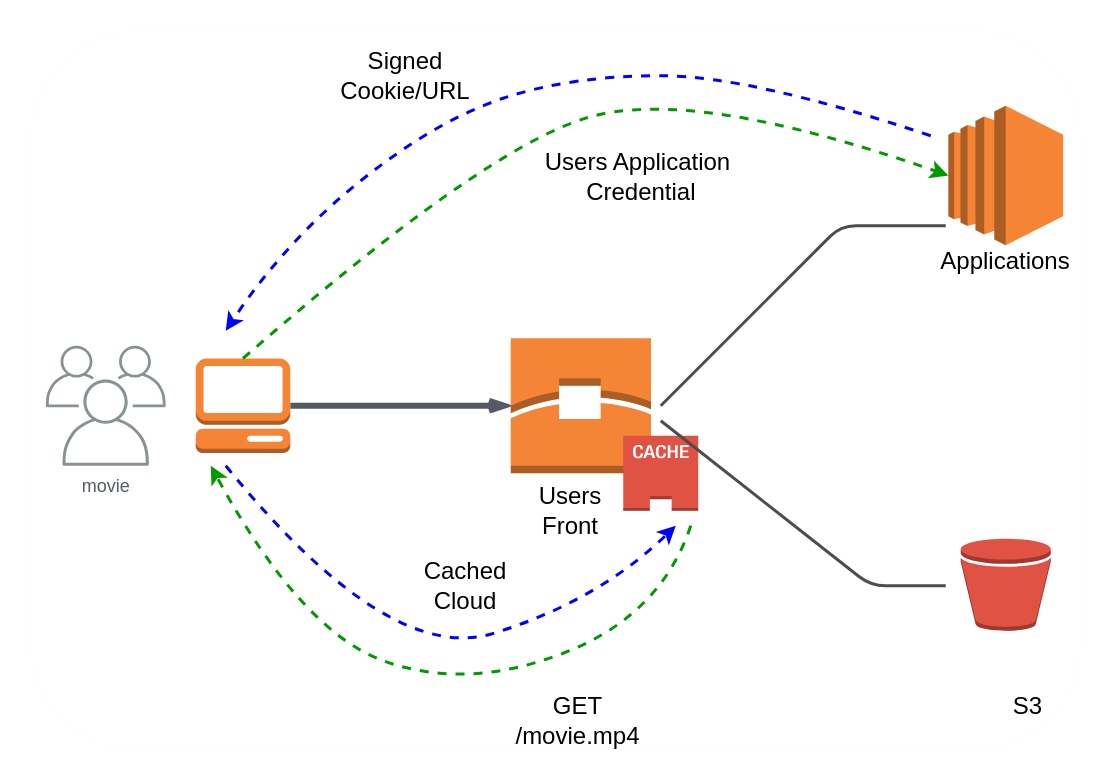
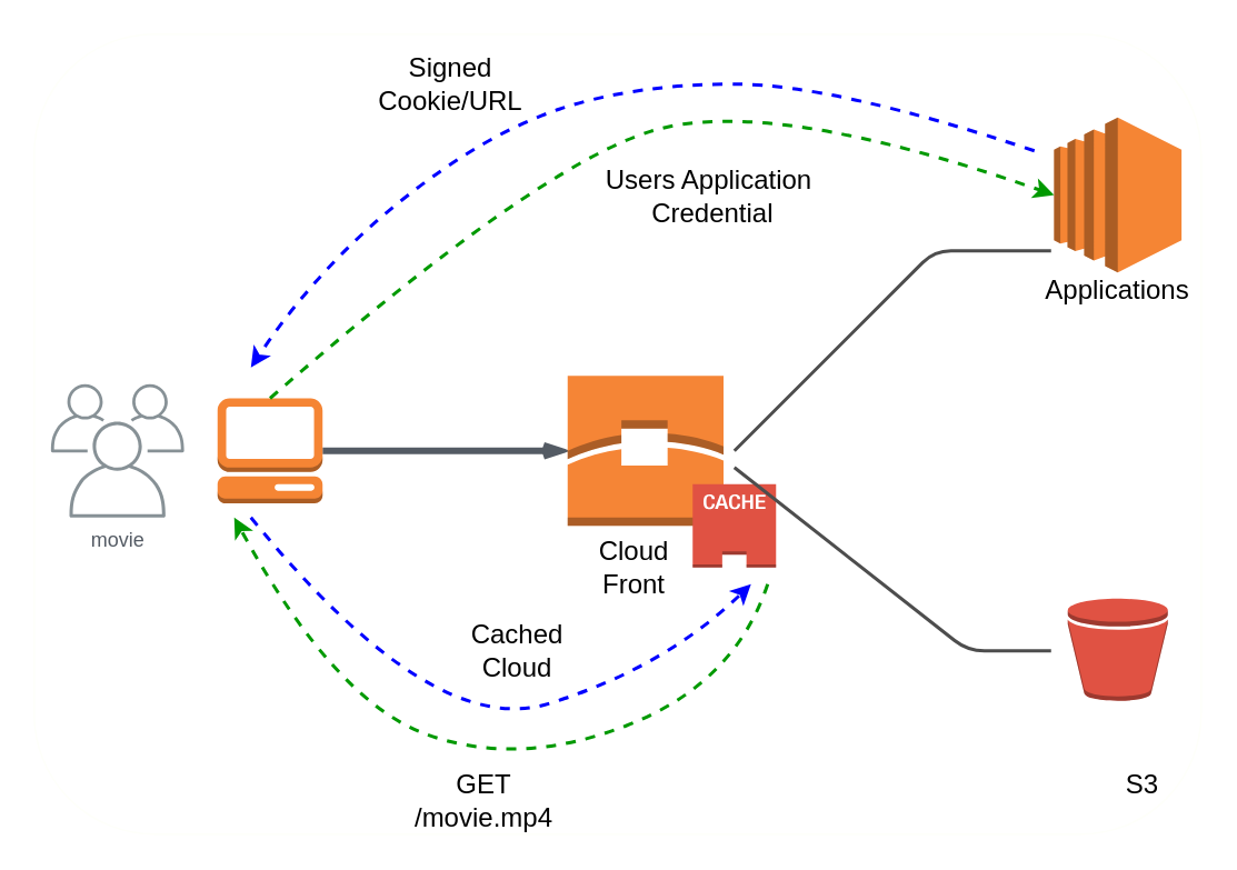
- <mxCell id="6" value="Users Front" style="text;html=1;strokeColor=none;fillColor=none;align=center;verticalAlign=middle;whiteSpace=wrap;rounded=0;shadow=0;strokeWidth=2;fontSize=16;" parent="1" vertex="1"><mxGeometry x="360" y="330" width="40" height="20" as="geometry" /></mxCell>
+ <mxCell id="6" value="Cloud Front" style="text;html=1;strokeColor=none;fillColor=none;align=center;verticalAlign=middle;whiteSpace=wrap;rounded=0;shadow=0;strokeWidth=2;fontSize=16;" parent="1" vertex="1"><mxGeometry x="360" y="330" width="40" height="20" as="geometry" /></mxCell>
- <mxCell id="21" value="GET /movie.mp4" style="text;html=1;strokeColor=none;fillColor=none;align=center;verticalAlign=middle;whiteSpace=wrap;rounded=0;shadow=0;strokeWidth=2;fontSize=16;" parent="1" vertex="1"><mxGeometry x="335" y="470" width="100" height="20" as="geometry" /></mxCell>
+ <mxCell id="21" value="GET /movie.mp4" style="text;html=1;strokeColor=none;fillColor=none;align=center;verticalAlign=middle;whiteSpace=wrap;rounded=0;shadow=0;strokeWidth=2;fontSize=16;" parent="1" vertex="1"><mxGeometry x="240" y="470" width="100" height="20" as="geometry" /></mxCell>
